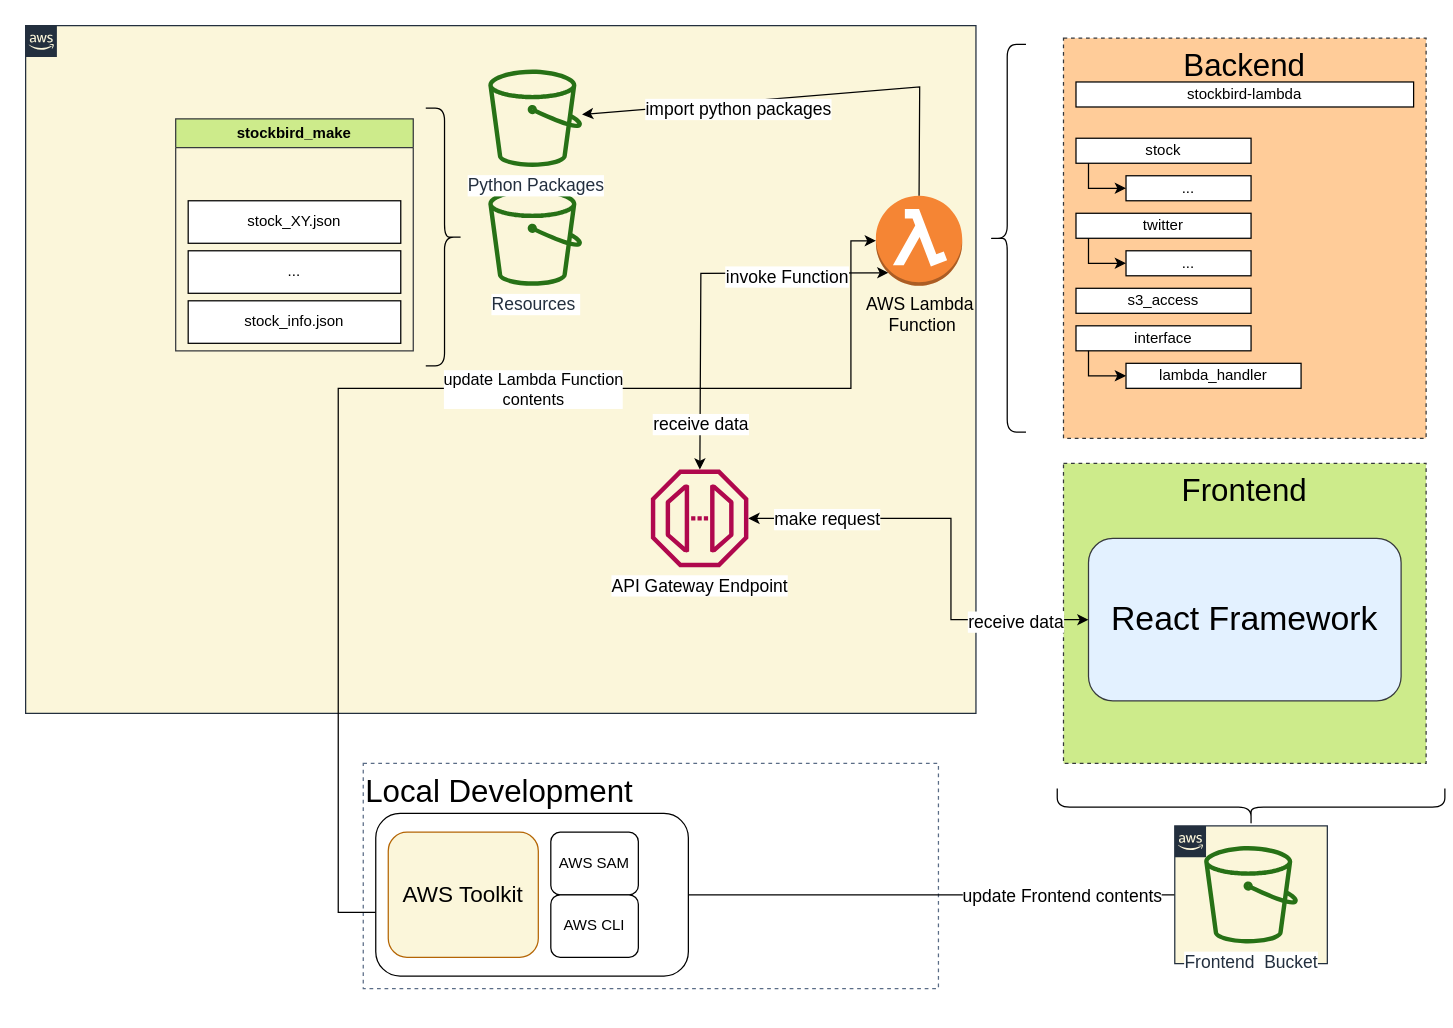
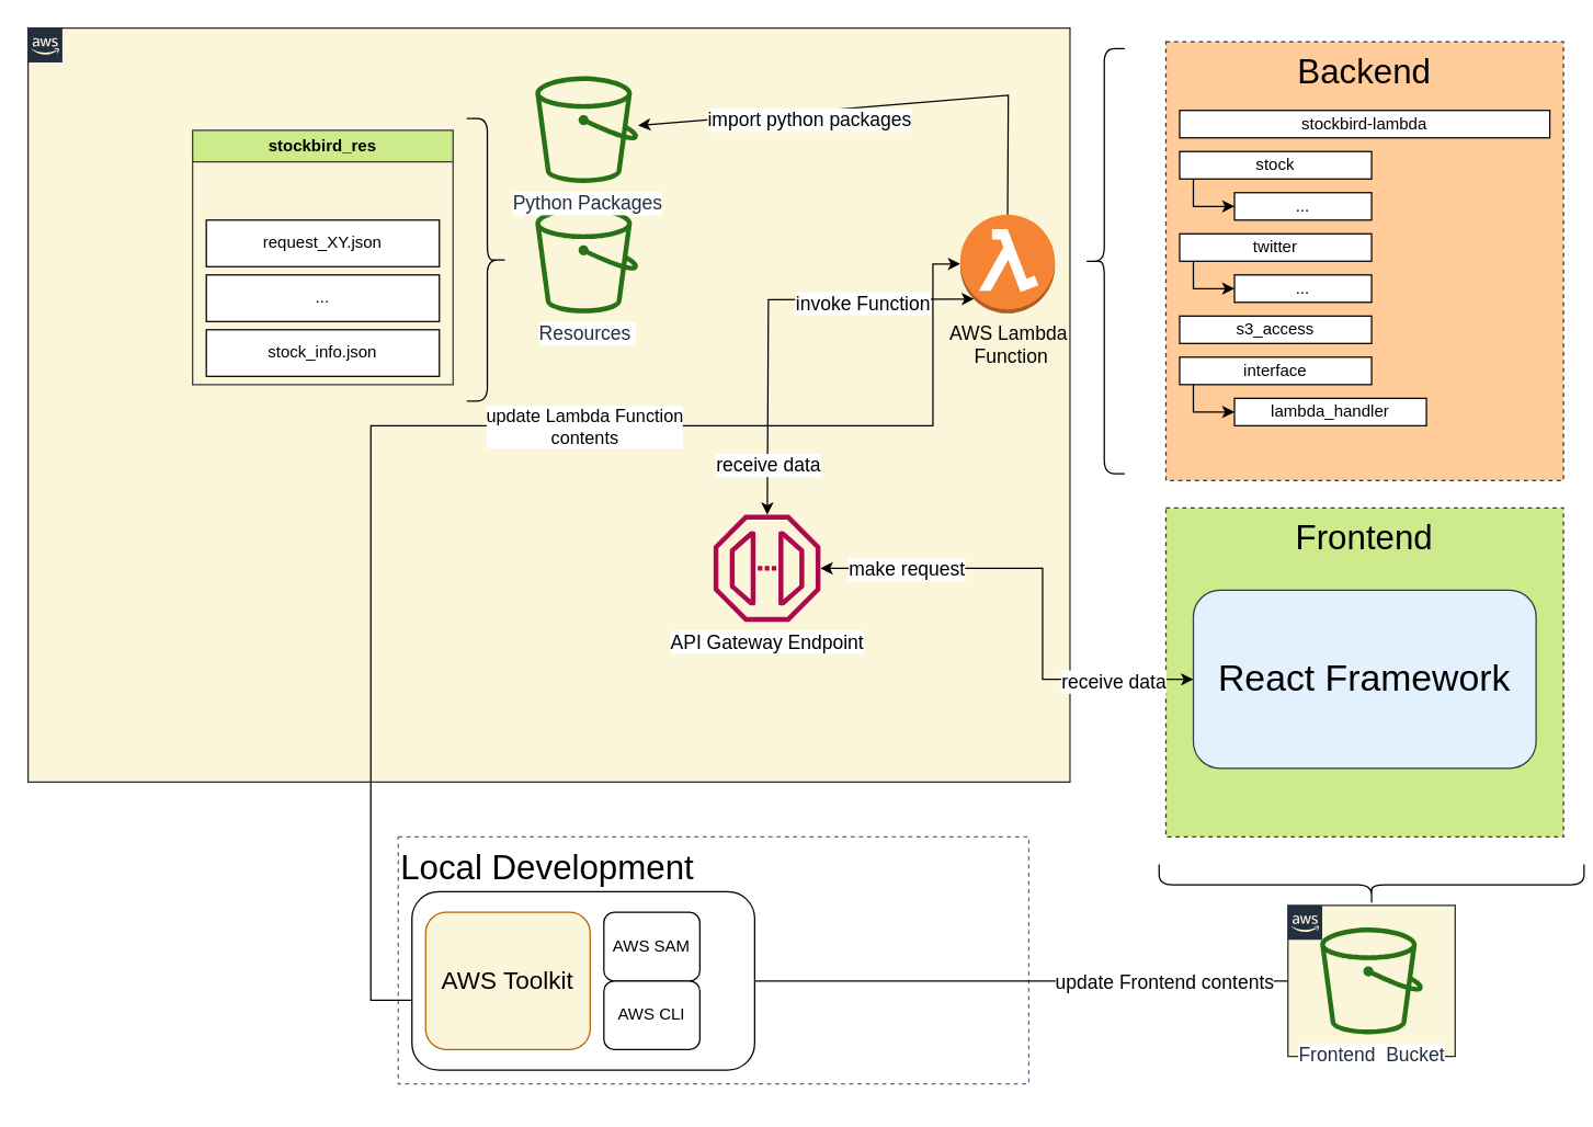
- <mxCell id="36" value="stockbird-lambda" style="rounded=0;whiteSpace=wrap;html=1;" vertex="1" parent="1"><mxGeometry x="860" y="65" width="270" height="20" as="geometry" /></mxCell>
+ <mxCell id="36" value="stockbird-lambda" style="rounded=0;whiteSpace=wrap;html=1;" vertex="1" parent="1"><mxGeometry x="860" y="80" width="270" height="20" as="geometry" /></mxCell>
- <mxCell id="6" value="stockbird_make" style="swimlane;whiteSpace=wrap;html=1;fillColor=#cdeb8b;strokeColor=#36393d;" vertex="1" parent="2"><mxGeometry x="120" y="74.5" width="190" height="185.5" as="geometry" /></mxCell>
+ <mxCell id="6" value="stockbird_res" style="swimlane;whiteSpace=wrap;html=1;fillColor=#cdeb8b;strokeColor=#36393d;" vertex="1" parent="2"><mxGeometry x="120" y="74.5" width="190" height="185.5" as="geometry" /></mxCell>
- <mxCell id="8" value="stock_XY.json" style="rounded=0;whiteSpace=wrap;html=1;" vertex="1" parent="6"><mxGeometry x="10" y="65.5" width="170" height="34" as="geometry" /></mxCell>
+ <mxCell id="8" value="request_XY.json" style="rounded=0;whiteSpace=wrap;html=1;" vertex="1" parent="6"><mxGeometry x="10" y="65.5" width="170" height="34" as="geometry" /></mxCell>
